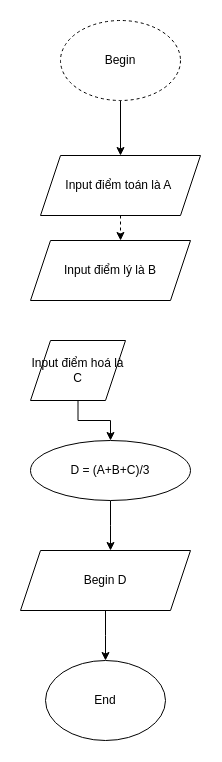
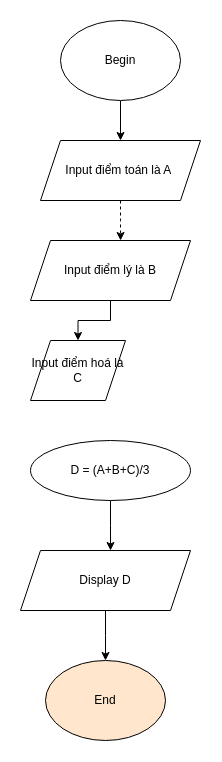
- <mxCell id="3" value="Begin" style="ellipse;whiteSpace=wrap;html=1;dashed=1;" parent="1" vertex="1"><mxGeometry x="60" y="20" width="120" height="80" as="geometry" /></mxCell>
+ <mxCell id="3" value="Begin" style="ellipse;whiteSpace=wrap;html=1;" parent="1" vertex="1"><mxGeometry x="60" y="20" width="120" height="80" as="geometry" /></mxCell>
- <mxCell id="5" value="Input điểm toán là A&amp;nbsp;" style="shape=parallelogram;perimeter=parallelogramPerimeter;whiteSpace=wrap;html=1;fixedSize=1;" parent="1" vertex="1"><mxGeometry x="40" y="155" width="160" height="60" as="geometry" /></mxCell>
+ <mxCell id="5" value="Input điểm toán là A&amp;nbsp;" style="shape=parallelogram;perimeter=parallelogramPerimeter;whiteSpace=wrap;html=1;fixedSize=1;" parent="1" vertex="1"><mxGeometry x="40" y="140" width="160" height="60" as="geometry" /></mxCell>
+ <mxCell id="6" style="edgeStyle=orthogonalEdgeStyle;rounded=0;orthogonalLoop=1;jettySize=auto;html=1;entryX=0.5;entryY=0;entryDx=0;entryDy=0;" parent="1" source="7" target="9" edge="1"><mxGeometry relative="1" as="geometry"><Array as="points" /></mxGeometry></mxCell>
- <mxCell id="8" style="edgeStyle=orthogonalEdgeStyle;rounded=0;orthogonalLoop=1;jettySize=auto;html=1;entryX=0.5;entryY=0;entryDx=0;entryDy=0;" parent="1" source="9" target="11" edge="1"><mxGeometry relative="1" as="geometry" /></mxCell>
- <mxCell id="13" value="Begin D" style="shape=parallelogram;perimeter=parallelogramPerimeter;whiteSpace=wrap;html=1;fixedSize=1;" parent="1" vertex="1"><mxGeometry x="20" y="550" width="170" height="60" as="geometry" /></mxCell>
+ <mxCell id="13" value="Display D" style="shape=parallelogram;perimeter=parallelogramPerimeter;whiteSpace=wrap;html=1;fixedSize=1;" parent="1" vertex="1"><mxGeometry x="20" y="550" width="170" height="60" as="geometry" /></mxCell>
- <mxCell id="14" value="End" style="ellipse;whiteSpace=wrap;html=1;" parent="1" vertex="1"><mxGeometry x="45" y="660" width="120" height="80" as="geometry" /></mxCell>
+ <mxCell id="14" value="End" style="ellipse;whiteSpace=wrap;html=1;fillColor=#ffe6cc;" parent="1" vertex="1"><mxGeometry x="45" y="660" width="120" height="80" as="geometry" /></mxCell>
